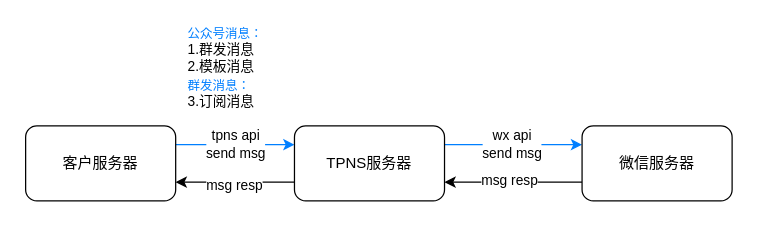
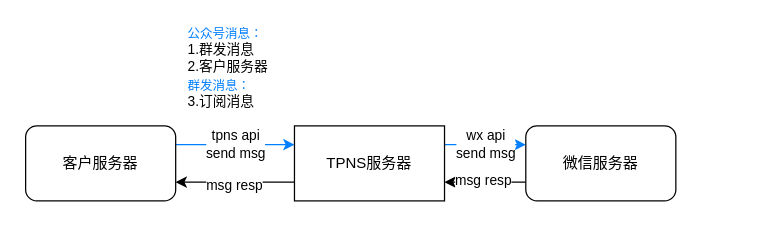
- <mxCell id="13" value="&lt;font color=&quot;#007fff&quot;&gt;公众号消息：&lt;/font&gt;&lt;br&gt;&lt;div style=&quot;color: rgb(0 , 0 , 0) ; font-size: 11px&quot;&gt;1.群发消息&lt;/div&gt;&lt;div style=&quot;color: rgb(0 , 0 , 0) ; font-size: 11px&quot;&gt;2.模板消息&lt;/div&gt;" style="text;html=1;align=left;verticalAlign=middle;resizable=0;points=[];autosize=1;strokeColor=none;fillColor=none;fontSize=10;fontColor=#00FF00;" vertex="1" parent="1"><mxGeometry x="148" y="20" width="80" height="40" as="geometry" /></mxCell>
+ <mxCell id="13" value="&lt;font color=&quot;#007fff&quot;&gt;公众号消息：&lt;/font&gt;&lt;br&gt;&lt;div style=&quot;color: rgb(0 , 0 , 0) ; font-size: 11px&quot;&gt;1.群发消息&lt;/div&gt;&lt;div style=&quot;color: rgb(0 , 0 , 0) ; font-size: 11px&quot;&gt;2.客户服务器&lt;/div&gt;" style="text;html=1;align=left;verticalAlign=middle;resizable=0;points=[];autosize=1;strokeColor=none;fillColor=none;fontSize=10;fontColor=#00FF00;" vertex="1" parent="1"><mxGeometry x="148" y="20" width="80" height="40" as="geometry" /></mxCell>
- <mxCell id="8" value="TPNS服务器" style="rounded=1;whiteSpace=wrap;html=1;" vertex="1" parent="1"><mxGeometry x="235" y="100" width="120" height="60" as="geometry" /></mxCell>
+ <mxCell id="8" value="TPNS服务器" style="whiteSpace=wrap;html=1;rounded=0;" vertex="1" parent="1"><mxGeometry x="235" y="100" width="120" height="60" as="geometry" /></mxCell>
- <mxCell id="11" value="微信服务器" style="rounded=1;whiteSpace=wrap;html=1;" vertex="1" parent="1"><mxGeometry x="465" y="100" width="120" height="60" as="geometry" /></mxCell>
+ <mxCell id="11" value="微信服务器" style="rounded=1;whiteSpace=wrap;html=1;" vertex="1" parent="1"><mxGeometry x="420" y="100" width="120" height="60" as="geometry" /></mxCell>
